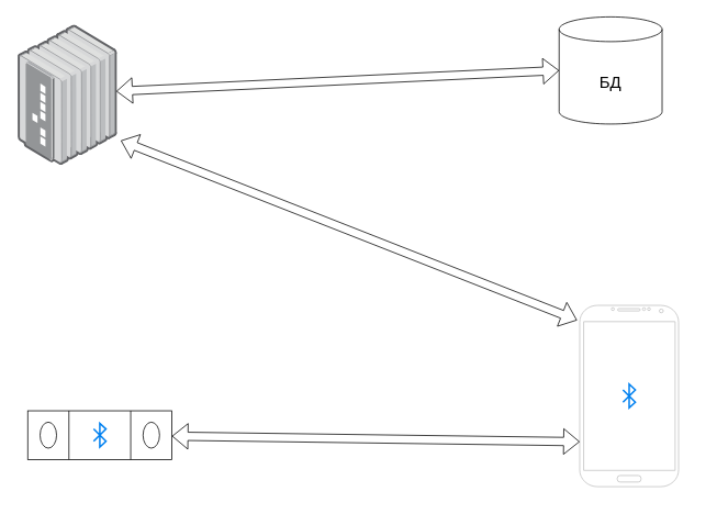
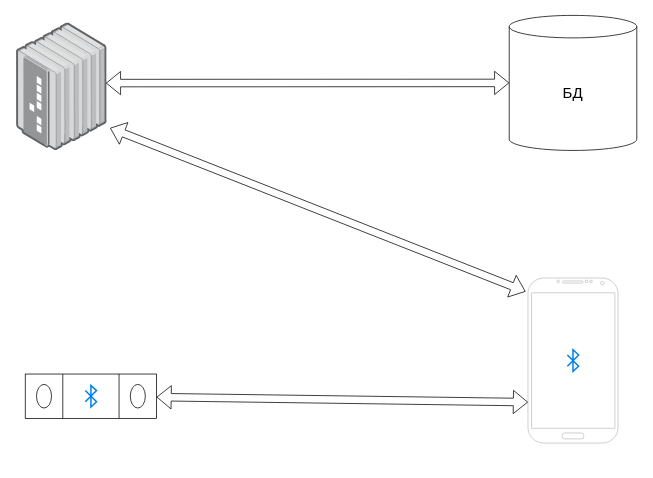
- <mxCell id="3" value="&lt;font style=&quot;font-size: 20px;&quot;&gt;БД&lt;/font&gt;" style="shape=cylinder3;whiteSpace=wrap;html=1;boundedLbl=1;backgroundOutline=1;size=15;" parent="1" vertex="1"><mxGeometry x="678" y="20" width="125" height="130" as="geometry" /></mxCell>
+ <mxCell id="3" value="&lt;font style=&quot;font-size: 20px;&quot;&gt;БД&lt;/font&gt;" style="shape=cylinder3;whiteSpace=wrap;html=1;boundedLbl=1;backgroundOutline=1;size=15;" parent="1" vertex="1"><mxGeometry x="678" width="170" height="180" as="geometry" y="20" /></mxCell>
